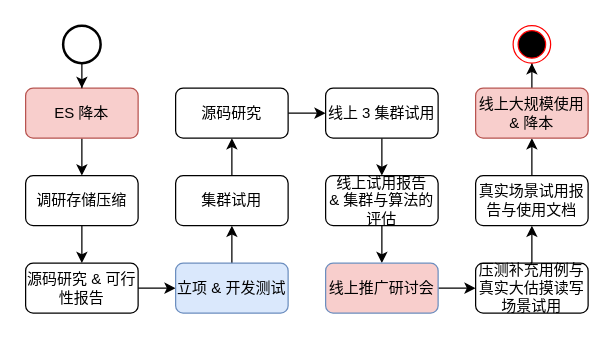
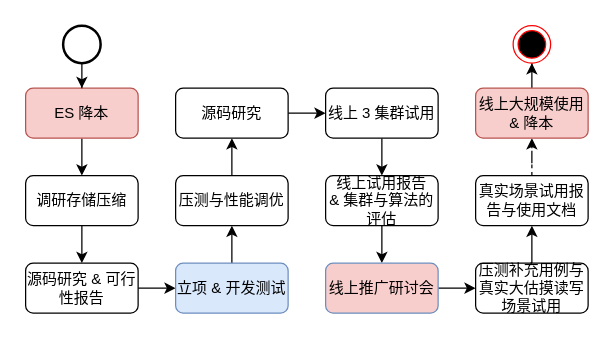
- <mxCell id="22" value="" style="edgeStyle=orthogonalEdgeStyle;rounded=0;orthogonalLoop=1;jettySize=auto;html=1;entryX=0.5;entryY=1;entryDx=0;entryDy=0;" parent="1" source="23" target="25" edge="1"><mxGeometry relative="1" as="geometry" /></mxCell>
+ <mxCell id="22" value="" style="edgeStyle=orthogonalEdgeStyle;rounded=0;orthogonalLoop=1;jettySize=auto;html=1;entryX=0.5;entryY=1;entryDx=0;entryDy=0;dashed=1;" parent="1" source="23" target="25" edge="1"><mxGeometry relative="1" as="geometry" /></mxCell>
- <mxCell id="11" value="集群试用" style="rounded=1;whiteSpace=wrap;html=1;" parent="1" vertex="1"><mxGeometry x="140" y="140" width="90" height="40" as="geometry" /></mxCell>
+ <mxCell id="11" value="压测与性能调优" style="rounded=1;whiteSpace=wrap;html=1;" parent="1" vertex="1"><mxGeometry x="140" y="140" width="90" height="40" as="geometry" /></mxCell>
